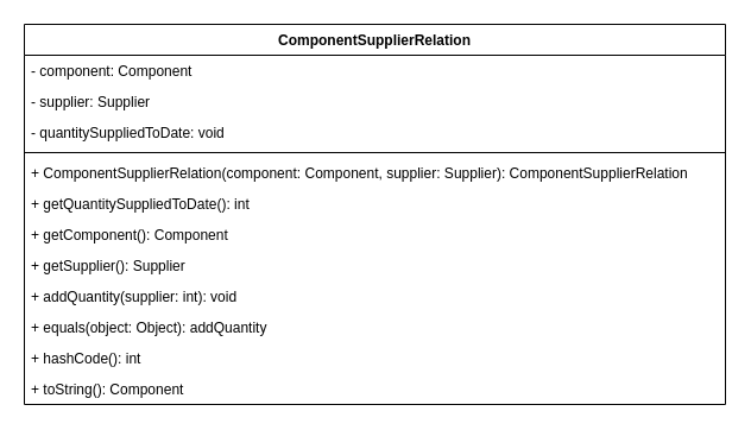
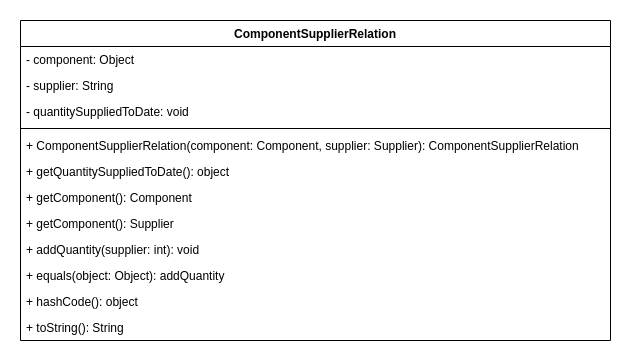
- <mxCell id="3" value="- component: Component" style="text;strokeColor=none;fillColor=none;align=left;verticalAlign=top;spacingLeft=4;spacingRight=4;overflow=hidden;rotatable=0;points=[[0,0.5],[1,0.5]];portConstraint=eastwest;" vertex="1" parent="2"><mxGeometry y="26" width="590" height="26" as="geometry" /></mxCell>
+ <mxCell id="3" value="- component: Object" style="text;strokeColor=none;fillColor=none;align=left;verticalAlign=top;spacingLeft=4;spacingRight=4;overflow=hidden;rotatable=0;points=[[0,0.5],[1,0.5]];portConstraint=eastwest;" vertex="1" parent="2"><mxGeometry y="26" width="590" height="26" as="geometry" /></mxCell>
- <mxCell id="4" value="- supplier: Supplier" style="text;strokeColor=none;fillColor=none;align=left;verticalAlign=top;spacingLeft=4;spacingRight=4;overflow=hidden;rotatable=0;points=[[0,0.5],[1,0.5]];portConstraint=eastwest;" vertex="1" parent="2"><mxGeometry y="52" width="590" height="26" as="geometry" /></mxCell>
+ <mxCell id="4" value="- supplier: String" style="text;strokeColor=none;fillColor=none;align=left;verticalAlign=top;spacingLeft=4;spacingRight=4;overflow=hidden;rotatable=0;points=[[0,0.5],[1,0.5]];portConstraint=eastwest;" vertex="1" parent="2"><mxGeometry y="52" width="590" height="26" as="geometry" /></mxCell>
- <mxCell id="8" value="+ getQuantitySuppliedToDate(): int" style="text;strokeColor=none;fillColor=none;align=left;verticalAlign=top;spacingLeft=4;spacingRight=4;overflow=hidden;rotatable=0;points=[[0,0.5],[1,0.5]];portConstraint=eastwest;" vertex="1" parent="2"><mxGeometry y="138" width="590" height="26" as="geometry" /></mxCell>
+ <mxCell id="8" value="+ getQuantitySuppliedToDate(): object" style="text;strokeColor=none;fillColor=none;align=left;verticalAlign=top;spacingLeft=4;spacingRight=4;overflow=hidden;rotatable=0;points=[[0,0.5],[1,0.5]];portConstraint=eastwest;" vertex="1" parent="2"><mxGeometry y="138" width="590" height="26" as="geometry" /></mxCell>
- <mxCell id="10" value="+ getSupplier(): Supplier" style="text;strokeColor=none;fillColor=none;align=left;verticalAlign=top;spacingLeft=4;spacingRight=4;overflow=hidden;rotatable=0;points=[[0,0.5],[1,0.5]];portConstraint=eastwest;" vertex="1" parent="2"><mxGeometry y="190" width="590" height="26" as="geometry" /></mxCell>
+ <mxCell id="10" value="+ getComponent(): Supplier" style="text;strokeColor=none;fillColor=none;align=left;verticalAlign=top;spacingLeft=4;spacingRight=4;overflow=hidden;rotatable=0;points=[[0,0.5],[1,0.5]];portConstraint=eastwest;" vertex="1" parent="2"><mxGeometry y="190" width="590" height="26" as="geometry" /></mxCell>
- <mxCell id="13" value="+ hashCode(): int" style="text;strokeColor=none;fillColor=none;align=left;verticalAlign=top;spacingLeft=4;spacingRight=4;overflow=hidden;rotatable=0;points=[[0,0.5],[1,0.5]];portConstraint=eastwest;" vertex="1" parent="2"><mxGeometry y="268" width="590" height="26" as="geometry" /></mxCell>
+ <mxCell id="13" value="+ hashCode(): object" style="text;strokeColor=none;fillColor=none;align=left;verticalAlign=top;spacingLeft=4;spacingRight=4;overflow=hidden;rotatable=0;points=[[0,0.5],[1,0.5]];portConstraint=eastwest;" vertex="1" parent="2"><mxGeometry y="268" width="590" height="26" as="geometry" /></mxCell>
- <mxCell id="14" value="+ toString(): Component" style="text;strokeColor=none;fillColor=none;align=left;verticalAlign=top;spacingLeft=4;spacingRight=4;overflow=hidden;rotatable=0;points=[[0,0.5],[1,0.5]];portConstraint=eastwest;" vertex="1" parent="2"><mxGeometry y="294" width="590" height="26" as="geometry" /></mxCell>
+ <mxCell id="14" value="+ toString(): String" style="text;strokeColor=none;fillColor=none;align=left;verticalAlign=top;spacingLeft=4;spacingRight=4;overflow=hidden;rotatable=0;points=[[0,0.5],[1,0.5]];portConstraint=eastwest;" vertex="1" parent="2"><mxGeometry y="294" width="590" height="26" as="geometry" /></mxCell>
